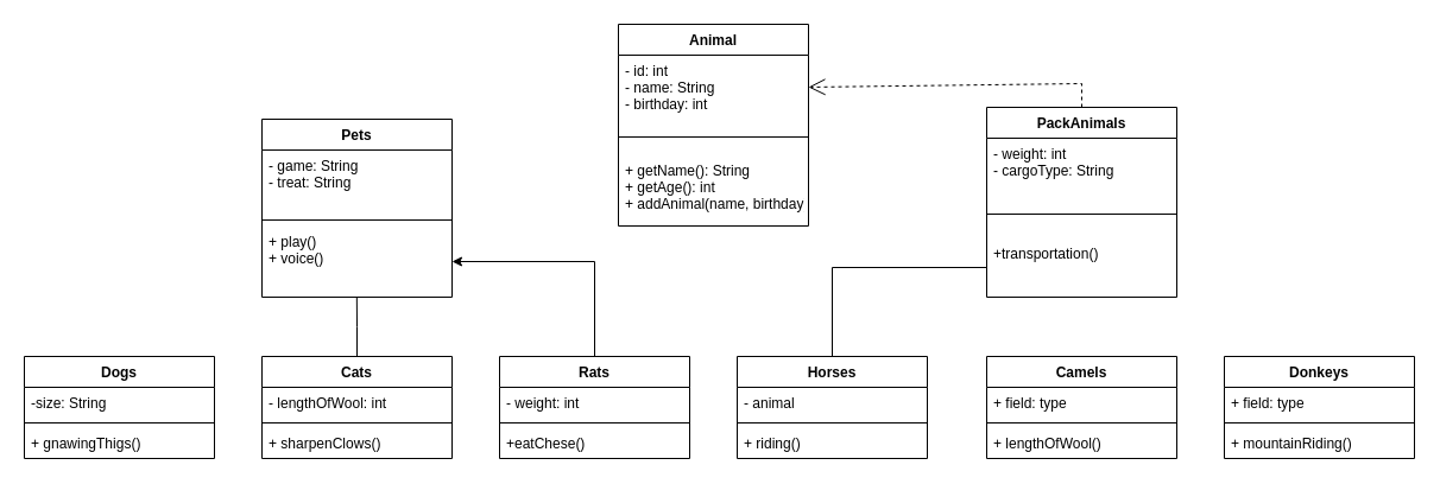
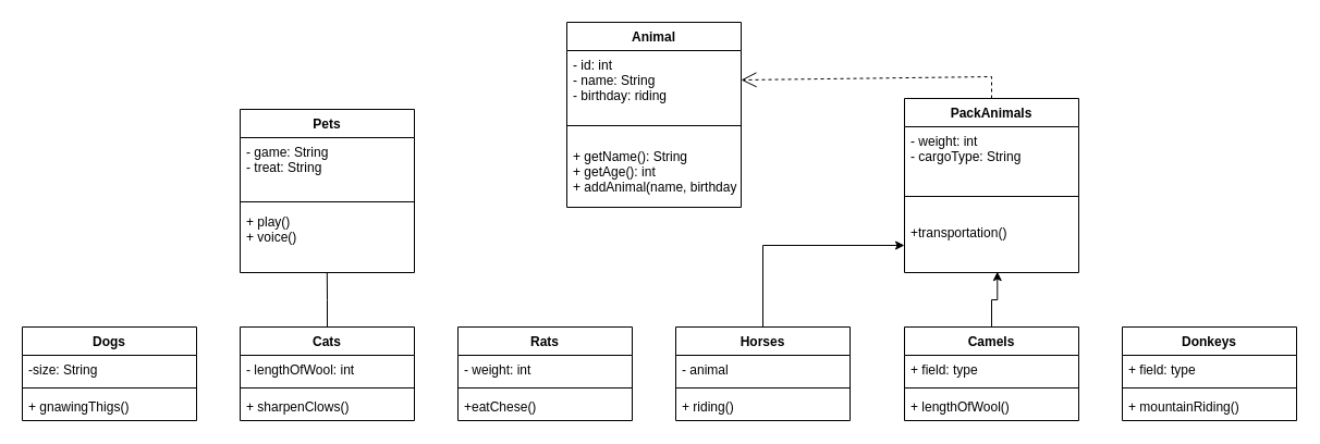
- <mxCell id="3" value="- id: int&#10;- name: String&#10;- birthday: int&#10;" style="text;strokeColor=none;fillColor=none;align=left;verticalAlign=top;spacingLeft=4;spacingRight=4;overflow=hidden;rotatable=0;points=[[0,0.5],[1,0.5]];portConstraint=eastwest;" vertex="1" parent="2"><mxGeometry y="26" width="160" height="54" as="geometry" /></mxCell>
+ <mxCell id="3" value="- id: int&#10;- name: String&#10;- birthday: riding&#10;" style="text;strokeColor=none;fillColor=none;align=left;verticalAlign=top;spacingLeft=4;spacingRight=4;overflow=hidden;rotatable=0;points=[[0,0.5],[1,0.5]];portConstraint=eastwest;" vertex="1" parent="2"><mxGeometry y="26" width="160" height="54" as="geometry" /></mxCell>
- <mxCell id="20" style="edgeStyle=orthogonalEdgeStyle;rounded=0;orthogonalLoop=1;jettySize=auto;html=1;exitX=0.5;exitY=0;exitDx=0;exitDy=0;entryX=1;entryY=0.5;entryDx=0;entryDy=0;" edge="1" parent="1" source="21" target="9"><mxGeometry relative="1" as="geometry" /></mxCell>
- <mxCell id="38" style="edgeStyle=orthogonalEdgeStyle;rounded=0;orthogonalLoop=1;jettySize=auto;html=1;exitX=0.5;exitY=0;exitDx=0;exitDy=0;entryX=0;entryY=0.5;entryDx=0;entryDy=0;endArrow=none;" edge="1" parent="1" source="39" target="13"><mxGeometry relative="1" as="geometry" /></mxCell>
+ <mxCell id="38" style="edgeStyle=orthogonalEdgeStyle;rounded=0;orthogonalLoop=1;jettySize=auto;html=1;exitX=0.5;exitY=0;exitDx=0;exitDy=0;entryX=0;entryY=0.5;entryDx=0;entryDy=0;" edge="1" parent="1" source="39" target="13"><mxGeometry relative="1" as="geometry" /></mxCell>
+ <mxCell id="29" style="edgeStyle=orthogonalEdgeStyle;rounded=0;orthogonalLoop=1;jettySize=auto;html=1;exitX=0.5;exitY=0;exitDx=0;exitDy=0;entryX=0.533;entryY=0.984;entryDx=0;entryDy=0;entryPerimeter=0;" edge="1" parent="1" source="30" target="13"><mxGeometry relative="1" as="geometry"><mxPoint x="950" y="270" as="targetPoint" /></mxGeometry></mxCell>
